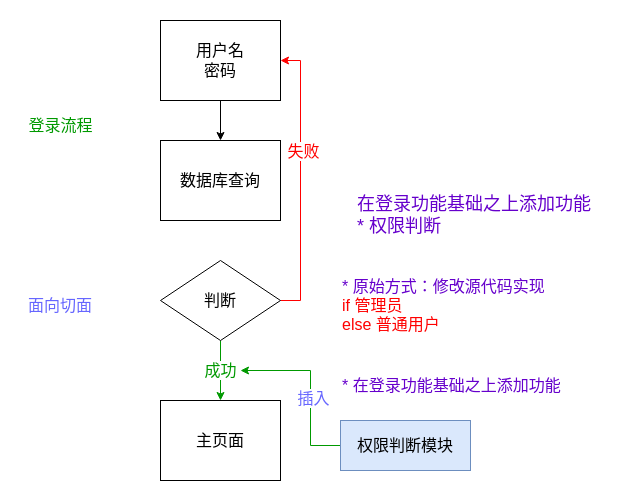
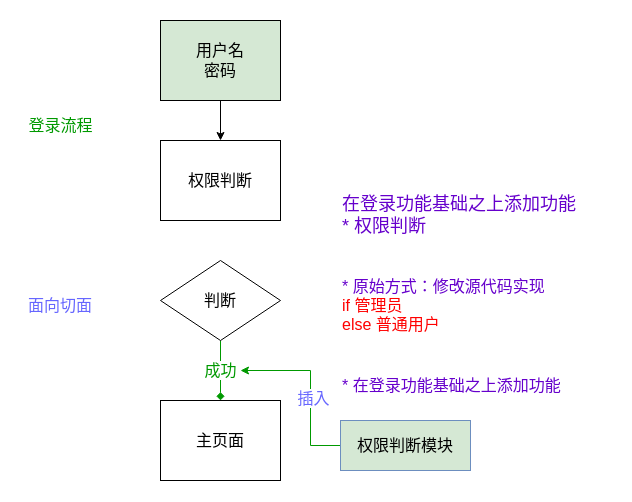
- <mxCell id="3" value="&lt;font style=&quot;font-size: 16px;&quot;&gt;用户名&lt;br&gt;密码&lt;br&gt;&lt;/font&gt;" style="rounded=0;whiteSpace=wrap;html=1;" parent="1" vertex="1"><mxGeometry x="160" y="20" width="120" height="80" as="geometry" /></mxCell>
+ <mxCell id="3" value="&lt;font style=&quot;font-size: 16px;&quot;&gt;用户名&lt;br&gt;密码&lt;br&gt;&lt;/font&gt;" style="rounded=0;whiteSpace=wrap;html=1;fillColor=#d5e8d4;" parent="1" vertex="1"><mxGeometry x="160" y="20" width="120" height="80" as="geometry" /></mxCell>
- <mxCell id="4" value="&lt;font style=&quot;font-size: 16px;&quot;&gt;数据库查询&lt;br&gt;&lt;/font&gt;" style="rounded=0;whiteSpace=wrap;html=1;" parent="1" vertex="1"><mxGeometry x="160" y="140" width="120" height="80" as="geometry" /></mxCell>
+ <mxCell id="4" value="&lt;font style=&quot;font-size: 16px;&quot;&gt;权限判断&lt;br&gt;&lt;/font&gt;" style="rounded=0;whiteSpace=wrap;html=1;" parent="1" vertex="1"><mxGeometry x="160" y="140" width="120" height="80" as="geometry" /></mxCell>
- <mxCell id="5" style="edgeStyle=orthogonalEdgeStyle;rounded=0;orthogonalLoop=1;jettySize=auto;html=1;entryX=1;entryY=0.5;entryDx=0;entryDy=0;fontSize=16;strokeColor=#FF0000;" parent="1" source="8" target="3" edge="1"><mxGeometry relative="1" as="geometry"><Array as="points"><mxPoint x="300" y="300" /><mxPoint x="300" y="60" /></Array></mxGeometry></mxCell>
- <mxCell id="6" value="失败" style="edgeLabel;html=1;align=center;verticalAlign=middle;resizable=0;points=[];fontSize=16;fontColor=#FF0000;" parent="5" vertex="1" connectable="0"><mxGeometry x="0.215" y="-2" relative="1" as="geometry"><mxPoint as="offset" /></mxGeometry></mxCell>
- <mxCell id="11" value="&lt;font style=&quot;font-size: 18px;&quot;&gt;&lt;font color=&quot;#6600cc&quot;&gt;在登录功能基础之上添加功能&lt;br&gt;* 权限判断&lt;/font&gt;&lt;br&gt;&lt;/font&gt;" style="text;html=1;strokeColor=none;fillColor=none;align=left;verticalAlign=middle;whiteSpace=wrap;rounded=0;fontSize=16;fontColor=#009900;" parent="1" vertex="1"><mxGeometry x="355" y="200" width="246" height="30" as="geometry" /></mxCell>
+ <mxCell id="11" value="&lt;font style=&quot;font-size: 18px;&quot;&gt;&lt;font color=&quot;#6600cc&quot;&gt;在登录功能基础之上添加功能&lt;br&gt;* 权限判断&lt;/font&gt;&lt;br&gt;&lt;/font&gt;" style="text;html=1;strokeColor=none;fillColor=none;align=left;verticalAlign=middle;whiteSpace=wrap;rounded=0;fontSize=16;fontColor=#009900;" parent="1" vertex="1"><mxGeometry x="340" y="200" width="246" height="30" as="geometry" /></mxCell>
- <mxCell id="7" value="&lt;font color=&quot;#009900&quot;&gt;成功&lt;/font&gt;" style="edgeStyle=orthogonalEdgeStyle;rounded=0;orthogonalLoop=1;jettySize=auto;html=1;entryX=0.5;entryY=0;entryDx=0;entryDy=0;fontSize=16;strokeColor=#009900;" parent="1" source="8" target="9" edge="1"><mxGeometry relative="1" as="geometry" /></mxCell>
+ <mxCell id="7" value="&lt;font color=&quot;#009900&quot;&gt;成功&lt;/font&gt;" style="edgeStyle=orthogonalEdgeStyle;rounded=0;orthogonalLoop=1;jettySize=auto;html=1;entryX=0.5;entryY=0;entryDx=0;entryDy=0;fontSize=16;strokeColor=#009900;endArrow=diamond;" parent="1" source="8" target="9" edge="1"><mxGeometry relative="1" as="geometry" /></mxCell>
- <mxCell id="16" value="&lt;font style=&quot;font-size: 16px;&quot;&gt;权限判断模块&lt;/font&gt;" style="rounded=0;whiteSpace=wrap;html=1;fontSize=18;fillColor=#dae8fc;strokeColor=#6c8ebf;" parent="1" vertex="1"><mxGeometry x="340" y="420" width="130" height="50" as="geometry" /></mxCell>
+ <mxCell id="16" value="&lt;font style=&quot;font-size: 16px;&quot;&gt;权限判断模块&lt;/font&gt;" style="rounded=0;whiteSpace=wrap;html=1;fontSize=18;fillColor=#d5e8d4;strokeColor=#6c8ebf;" parent="1" vertex="1"><mxGeometry x="340" y="420" width="130" height="50" as="geometry" /></mxCell>
